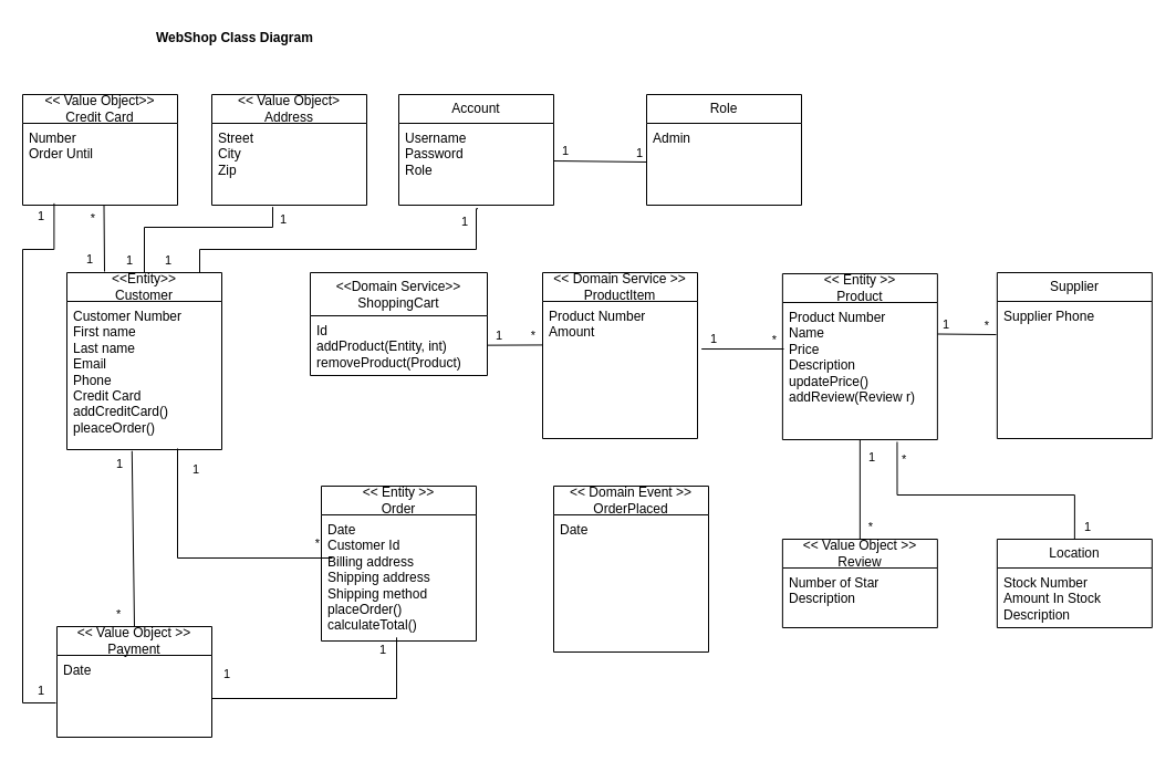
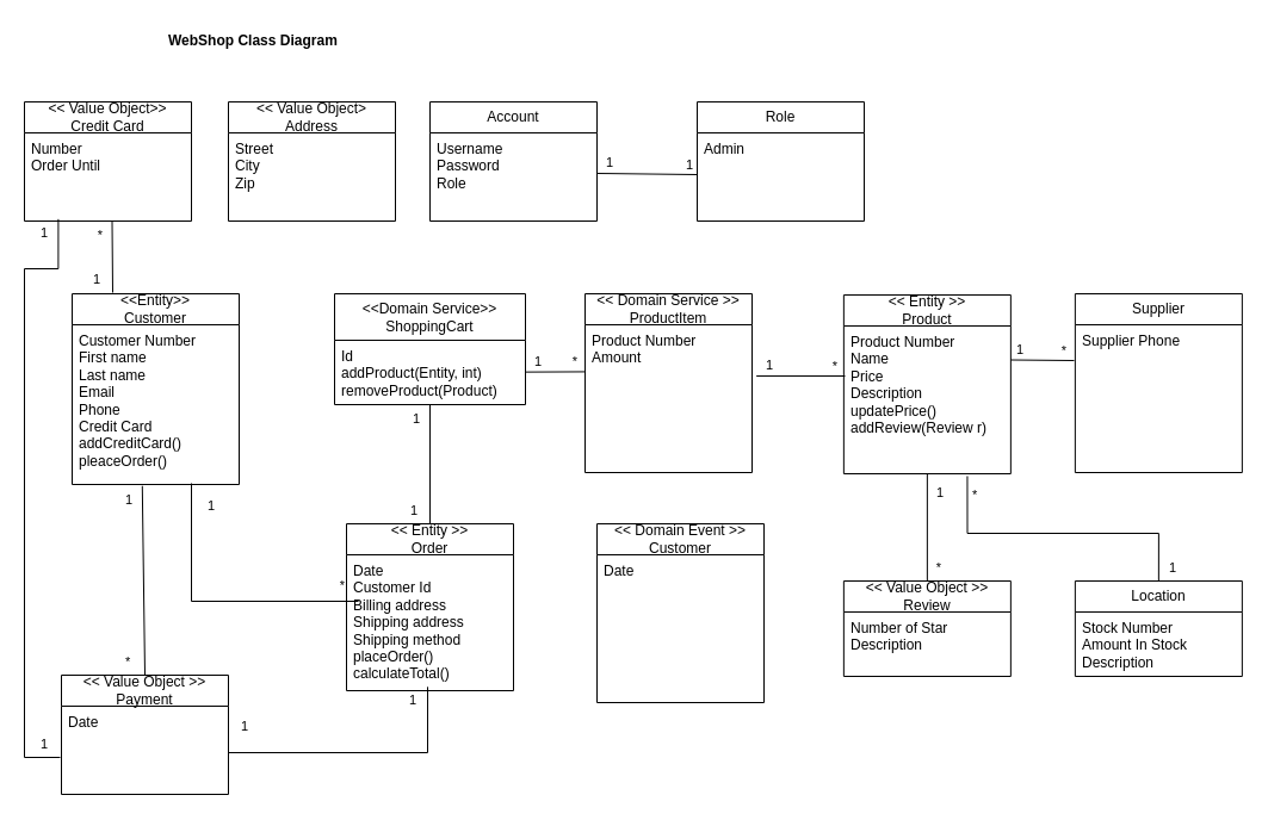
- <mxCell id="59" value="" style="endArrow=none;html=1;rounded=0;entryX=0.393;entryY=1.022;entryDx=0;entryDy=0;entryPerimeter=0;exitX=0.5;exitY=0;exitDx=0;exitDy=0;edgeStyle=orthogonalEdgeStyle;" edge="1" parent="1" source="9" target="48"><mxGeometry relative="1" as="geometry"><mxPoint x="130" y="247" as="sourcePoint" /><mxPoint x="129.5" y="187" as="targetPoint" /><Array as="points"><mxPoint x="130" y="205" /><mxPoint x="246" y="205" /></Array></mxGeometry></mxCell>
- <mxCell id="60" value="1" style="edgeLabel;resizable=0;html=1;align=left;verticalAlign=bottom;" connectable="0" vertex="1" parent="59"><mxGeometry x="-1" relative="1" as="geometry"><mxPoint x="-18" y="-3" as="offset" /></mxGeometry></mxCell>
- <mxCell id="61" value="1" style="edgeLabel;resizable=0;html=1;align=right;verticalAlign=bottom;" connectable="0" vertex="1" parent="59"><mxGeometry x="1" relative="1" as="geometry"><mxPoint x="13" y="19" as="offset" /></mxGeometry></mxCell>
- <mxCell id="54" value="" style="endArrow=none;html=1;rounded=0;entryX=0.511;entryY=1.043;entryDx=0;entryDy=0;entryPerimeter=0;exitX=0.75;exitY=0;exitDx=0;exitDy=0;edgeStyle=orthogonalEdgeStyle;" edge="1" parent="1" source="9" target="53"><mxGeometry relative="1" as="geometry"><mxPoint x="170.5" y="275" as="sourcePoint" /><mxPoint x="170" y="215" as="targetPoint" /><Array as="points"><mxPoint x="180" y="246" /><mxPoint x="180" y="225" /><mxPoint x="430" y="225" /><mxPoint x="430" y="188" /></Array></mxGeometry></mxCell>
- <mxCell id="55" value="1" style="edgeLabel;resizable=0;html=1;align=left;verticalAlign=bottom;" connectable="0" vertex="1" parent="54"><mxGeometry x="-1" relative="1" as="geometry"><mxPoint x="-18" y="-3" as="offset" /></mxGeometry></mxCell>
- <mxCell id="56" value="1" style="edgeLabel;resizable=0;html=1;align=right;verticalAlign=bottom;" connectable="0" vertex="1" parent="54"><mxGeometry x="1" relative="1" as="geometry"><mxPoint x="-8" y="20" as="offset" /></mxGeometry></mxCell>
+ <mxCell id="13" value="" style="endArrow=none;html=1;rounded=0;exitX=0.5;exitY=0;exitDx=0;exitDy=0;" parent="1" source="11" edge="1" target="3"><mxGeometry relative="1" as="geometry"><mxPoint x="350" y="457" as="sourcePoint" /><mxPoint x="371" y="345" as="targetPoint" /></mxGeometry></mxCell>
+ <mxCell id="14" value="1" style="edgeLabel;resizable=0;html=1;align=left;verticalAlign=bottom;" parent="13" connectable="0" vertex="1"><mxGeometry x="-1" relative="1" as="geometry"><mxPoint x="-18" y="-3" as="offset" /></mxGeometry></mxCell>
+ <mxCell id="15" value="1" style="edgeLabel;resizable=0;html=1;align=right;verticalAlign=bottom;" parent="13" connectable="0" vertex="1"><mxGeometry x="1" relative="1" as="geometry"><mxPoint x="-8" y="20" as="offset" /></mxGeometry></mxCell>
- <mxCell id="65" value="&lt;div&gt;&amp;lt;&amp;lt; Domain Event &amp;gt;&amp;gt;&lt;/div&gt;OrderPlaced" style="swimlane;fontStyle=0;childLayout=stackLayout;horizontal=1;startSize=26;fillColor=none;horizontalStack=0;resizeParent=1;resizeParentMax=0;resizeLast=0;collapsible=1;marginBottom=0;whiteSpace=wrap;html=1;" vertex="1" parent="1"><mxGeometry x="500" y="439" width="140" height="150" as="geometry" /></mxCell>
+ <mxCell id="65" value="&lt;div&gt;&amp;lt;&amp;lt; Domain Event &amp;gt;&amp;gt;&lt;/div&gt;Customer" style="swimlane;fontStyle=0;childLayout=stackLayout;horizontal=1;startSize=26;fillColor=none;horizontalStack=0;resizeParent=1;resizeParentMax=0;resizeLast=0;collapsible=1;marginBottom=0;whiteSpace=wrap;html=1;" vertex="1" parent="1"><mxGeometry x="500" y="439" width="140" height="150" as="geometry" /></mxCell>
